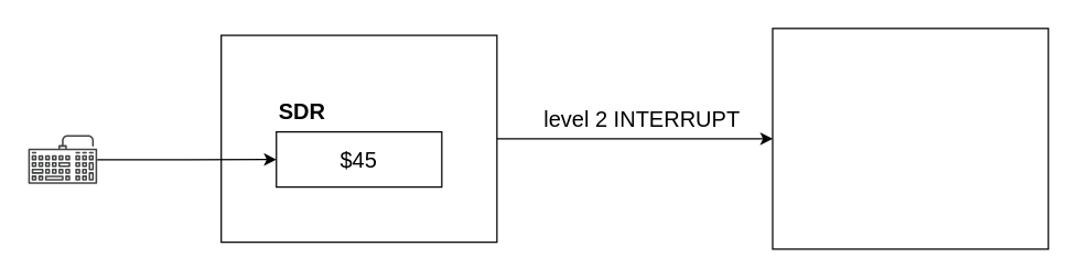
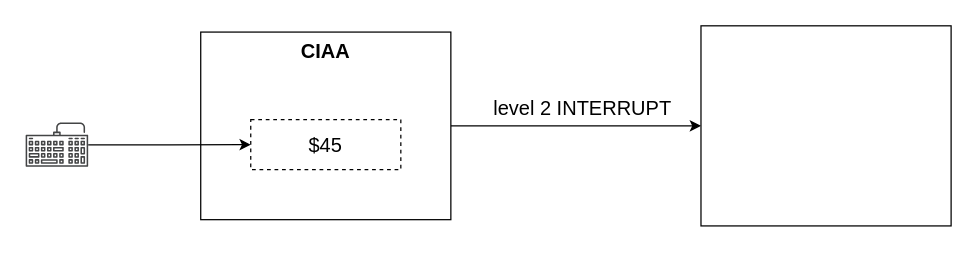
+ <mxCell id="9" value="&lt;b&gt;&lt;font style=&quot;font-size: 16px;&quot;&gt;CIAA&lt;/font&gt;&lt;/b&gt;" style="text;html=1;align=center;verticalAlign=middle;whiteSpace=wrap;rounded=0;" vertex="1" parent="1"><mxGeometry x="160" y="25" width="200" height="30" as="geometry" /></mxCell>
- <mxCell id="8" value="&lt;b&gt;SDR&lt;/b&gt;" style="text;html=1;align=left;verticalAlign=middle;whiteSpace=wrap;rounded=0;fontSize=16;" vertex="1" parent="1"><mxGeometry x="200" y="65" width="120" height="30" as="geometry" /></mxCell>
- <mxCell id="7" value="$45" style="rounded=0;whiteSpace=wrap;html=1;fontSize=16;" vertex="1" parent="1"><mxGeometry x="200" y="95" width="120" height="40" as="geometry" /></mxCell>
+ <mxCell id="7" value="$45" style="rounded=0;whiteSpace=wrap;html=1;fontSize=16;dashed=1;" vertex="1" parent="1"><mxGeometry x="200" y="95" width="120" height="40" as="geometry" /></mxCell>
